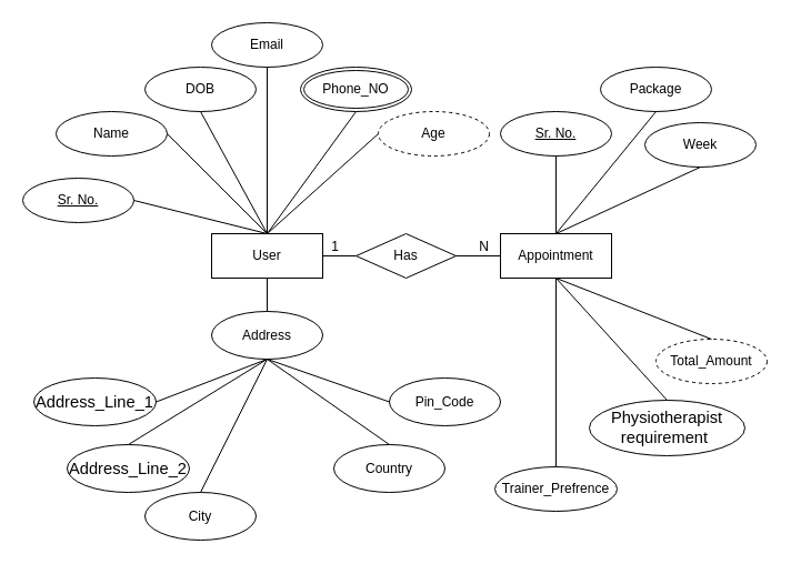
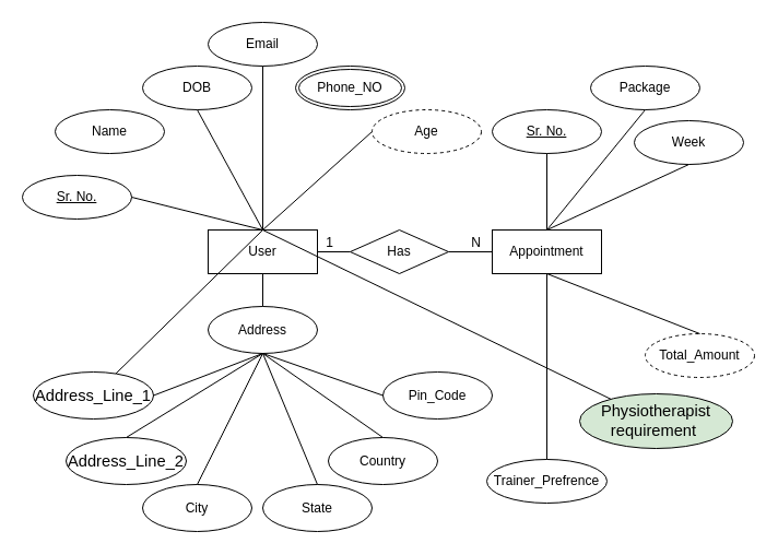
- <mxCell id="25" value="" style="endArrow=none;html=1;entryX=0.5;entryY=1;entryDx=0;entryDy=0;exitX=0.5;exitY=0;exitDx=0;exitDy=0;" parent="1" source="3" target="21" edge="1"><mxGeometry width="50" height="50" relative="1" as="geometry"><mxPoint x="250" y="290" as="sourcePoint" /><mxPoint x="250" y="260" as="targetPoint" /></mxGeometry></mxCell>
+ <mxCell id="25" value="" style="endArrow=none;html=1;exitX=0.5;exitY=0;exitDx=0;exitDy=0;" parent="1" source="3" target="9" edge="1"><mxGeometry width="50" height="50" relative="1" as="geometry"><mxPoint x="250" y="290" as="sourcePoint" /><mxPoint x="250" y="260" as="targetPoint" /></mxGeometry></mxCell>
- <mxCell id="24" value="" style="endArrow=none;html=1;exitX=0.5;exitY=0;exitDx=0;exitDy=0;entryX=1;entryY=0.5;entryDx=0;entryDy=0;" parent="1" source="3" target="2" edge="1"><mxGeometry width="50" height="50" relative="1" as="geometry"><mxPoint x="240" y="210" as="sourcePoint" /><mxPoint x="210" y="80" as="targetPoint" /></mxGeometry></mxCell>
+ <mxCell id="24" value="" style="endArrow=none;html=1;exitX=0.5;exitY=0;exitDx=0;exitDy=0;" parent="1" source="3" target="34" edge="1"><mxGeometry width="50" height="50" relative="1" as="geometry"><mxPoint x="240" y="210" as="sourcePoint" /><mxPoint x="210" y="80" as="targetPoint" /></mxGeometry></mxCell>
- <mxCell id="35" value="" style="endArrow=none;html=1;entryX=0.5;entryY=0;entryDx=0;entryDy=0;exitX=0.5;exitY=1;exitDx=0;exitDy=0;" parent="1" source="27" target="34" edge="1"><mxGeometry width="50" height="50" relative="1" as="geometry"><mxPoint x="250" y="220" as="sourcePoint" /><mxPoint x="350" y="130" as="targetPoint" /></mxGeometry></mxCell>
+ <mxCell id="17" value="" style="endArrow=none;html=1;exitX=0.5;exitY=1;exitDx=0;exitDy=0;entryX=0.5;entryY=0;entryDx=0;entryDy=0;" parent="1" source="6" target="11" edge="1"><mxGeometry width="50" height="50" relative="1" as="geometry"><mxPoint x="290" y="340" as="sourcePoint" /><mxPoint x="300" y="453" as="targetPoint" /></mxGeometry></mxCell>
- <mxCell id="34" value="&lt;span id=&quot;docs-internal-guid-bdcaefaa-7fff-0475-c1e9-c0f9a5e005fe&quot;&gt;&lt;span style=&quot;font-size: 11pt ; font-family: &amp;#34;calibri&amp;#34; , sans-serif ; background-color: transparent ; vertical-align: baseline&quot;&gt;Physiotherapist requirement&amp;nbsp;&lt;/span&gt;&lt;/span&gt;" style="ellipse;whiteSpace=wrap;html=1;align=center;" parent="1" vertex="1"><mxGeometry x="530" y="360" width="140" height="50" as="geometry" /></mxCell>
+ <mxCell id="34" value="&lt;span id=&quot;docs-internal-guid-bdcaefaa-7fff-0475-c1e9-c0f9a5e005fe&quot;&gt;&lt;span style=&quot;font-size: 11pt ; font-family: &amp;#34;calibri&amp;#34; , sans-serif ; background-color: transparent ; vertical-align: baseline&quot;&gt;Physiotherapist requirement&amp;nbsp;&lt;/span&gt;&lt;/span&gt;" style="ellipse;whiteSpace=wrap;html=1;align=center;fillColor=#d5e8d4;" parent="1" vertex="1"><mxGeometry x="530" y="360" width="140" height="50" as="geometry" /></mxCell>
+ <mxCell id="11" value="State" style="ellipse;whiteSpace=wrap;html=1;align=center;" parent="1" vertex="1"><mxGeometry x="240" y="443" width="100" height="43" as="geometry" /></mxCell>
